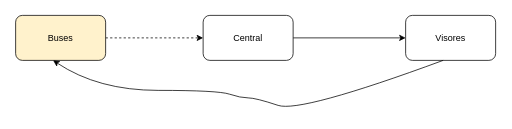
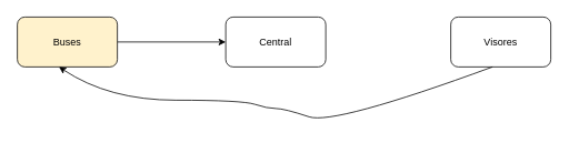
- <mxCell id="2" style="edgeStyle=orthogonalEdgeStyle;rounded=0;orthogonalLoop=1;jettySize=auto;html=1;entryX=0;entryY=0.5;entryDx=0;entryDy=0;dashed=1;" edge="1" parent="1" source="3" target="5"><mxGeometry relative="1" as="geometry" /></mxCell>
+ <mxCell id="2" style="edgeStyle=orthogonalEdgeStyle;rounded=0;orthogonalLoop=1;jettySize=auto;html=1;entryX=0;entryY=0.5;entryDx=0;entryDy=0;" edge="1" parent="1" source="3" target="5"><mxGeometry relative="1" as="geometry" /></mxCell>
- <mxCell id="4" style="edgeStyle=orthogonalEdgeStyle;rounded=0;orthogonalLoop=1;jettySize=auto;html=1;entryX=0;entryY=0.5;entryDx=0;entryDy=0;" edge="1" parent="1" source="5" target="6"><mxGeometry relative="1" as="geometry" /></mxCell>
